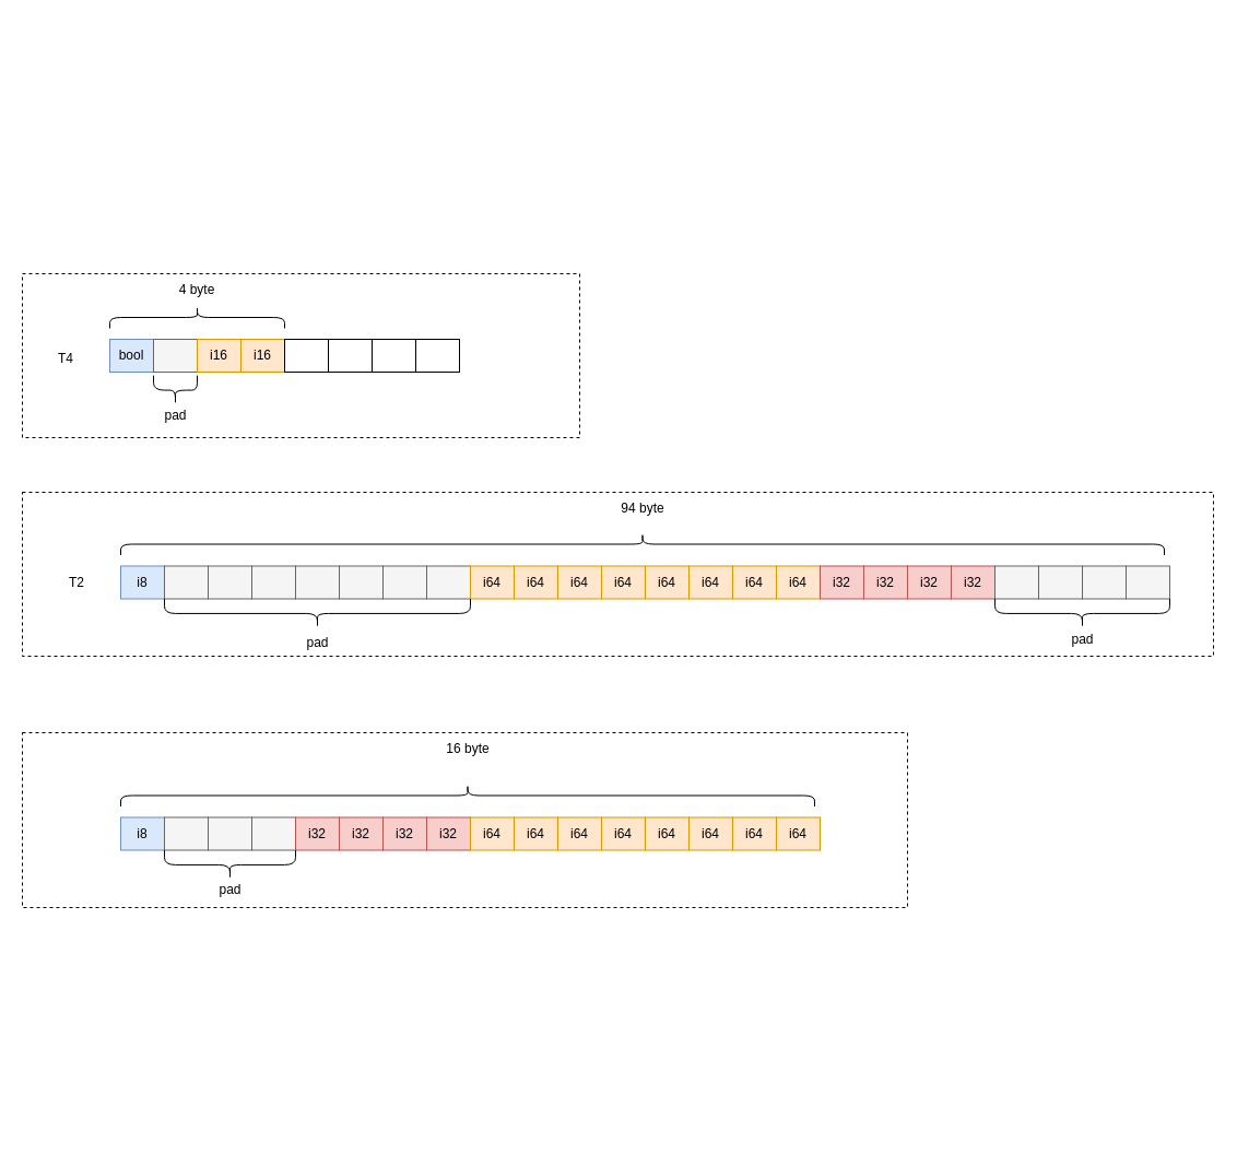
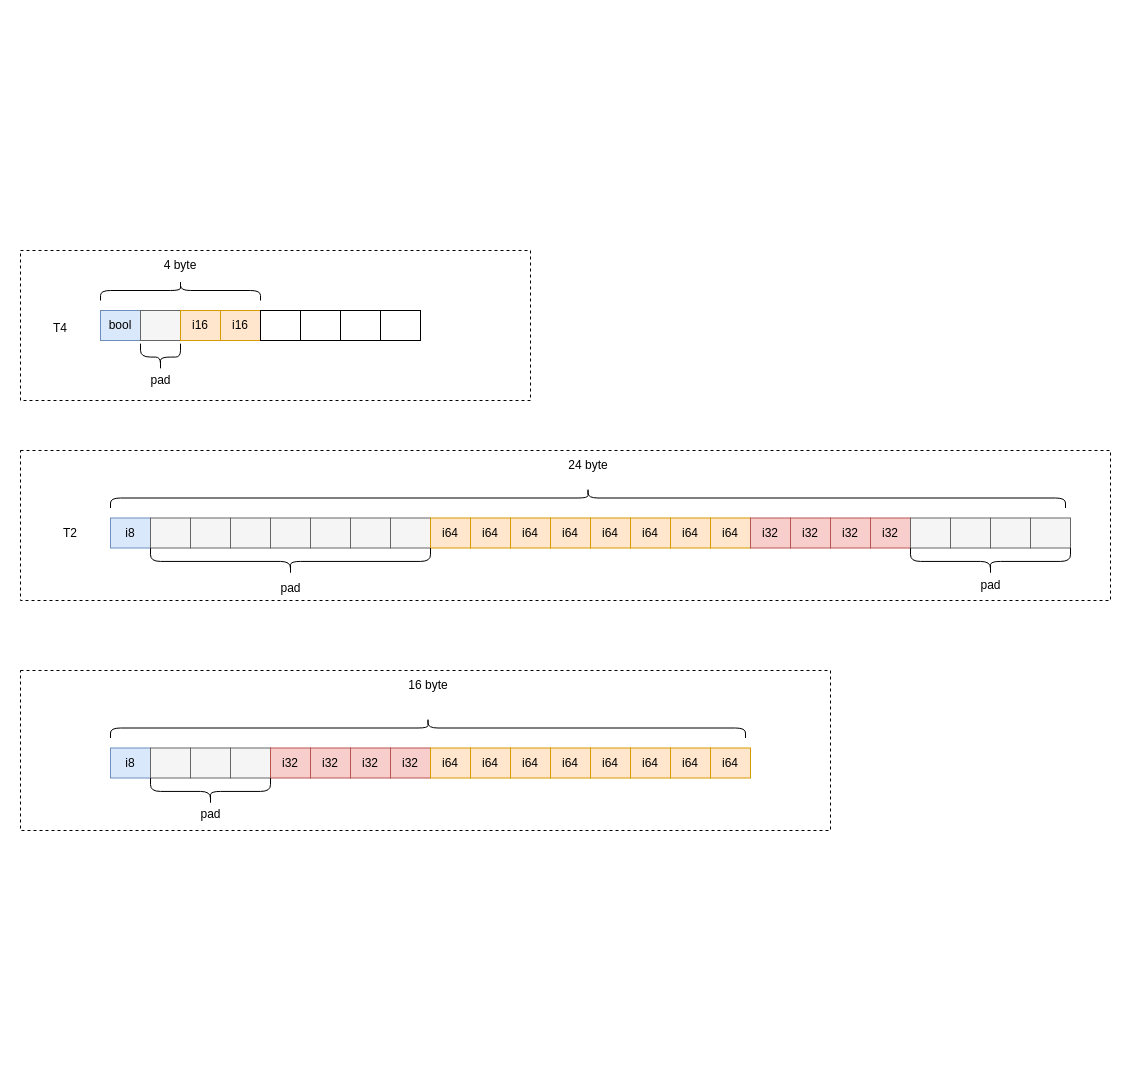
- <mxCell id="26" value="94 byte" style="text;html=1;strokeColor=none;fillColor=none;align=center;verticalAlign=middle;whiteSpace=wrap;rounded=0;" vertex="1" parent="1"><mxGeometry x="557.5" y="450" width="60" height="30" as="geometry" /></mxCell>
+ <mxCell id="26" value="24 byte" style="text;html=1;strokeColor=none;fillColor=none;align=center;verticalAlign=middle;whiteSpace=wrap;rounded=0;" vertex="1" parent="1"><mxGeometry x="557.5" y="450" width="60" height="30" as="geometry" /></mxCell>
